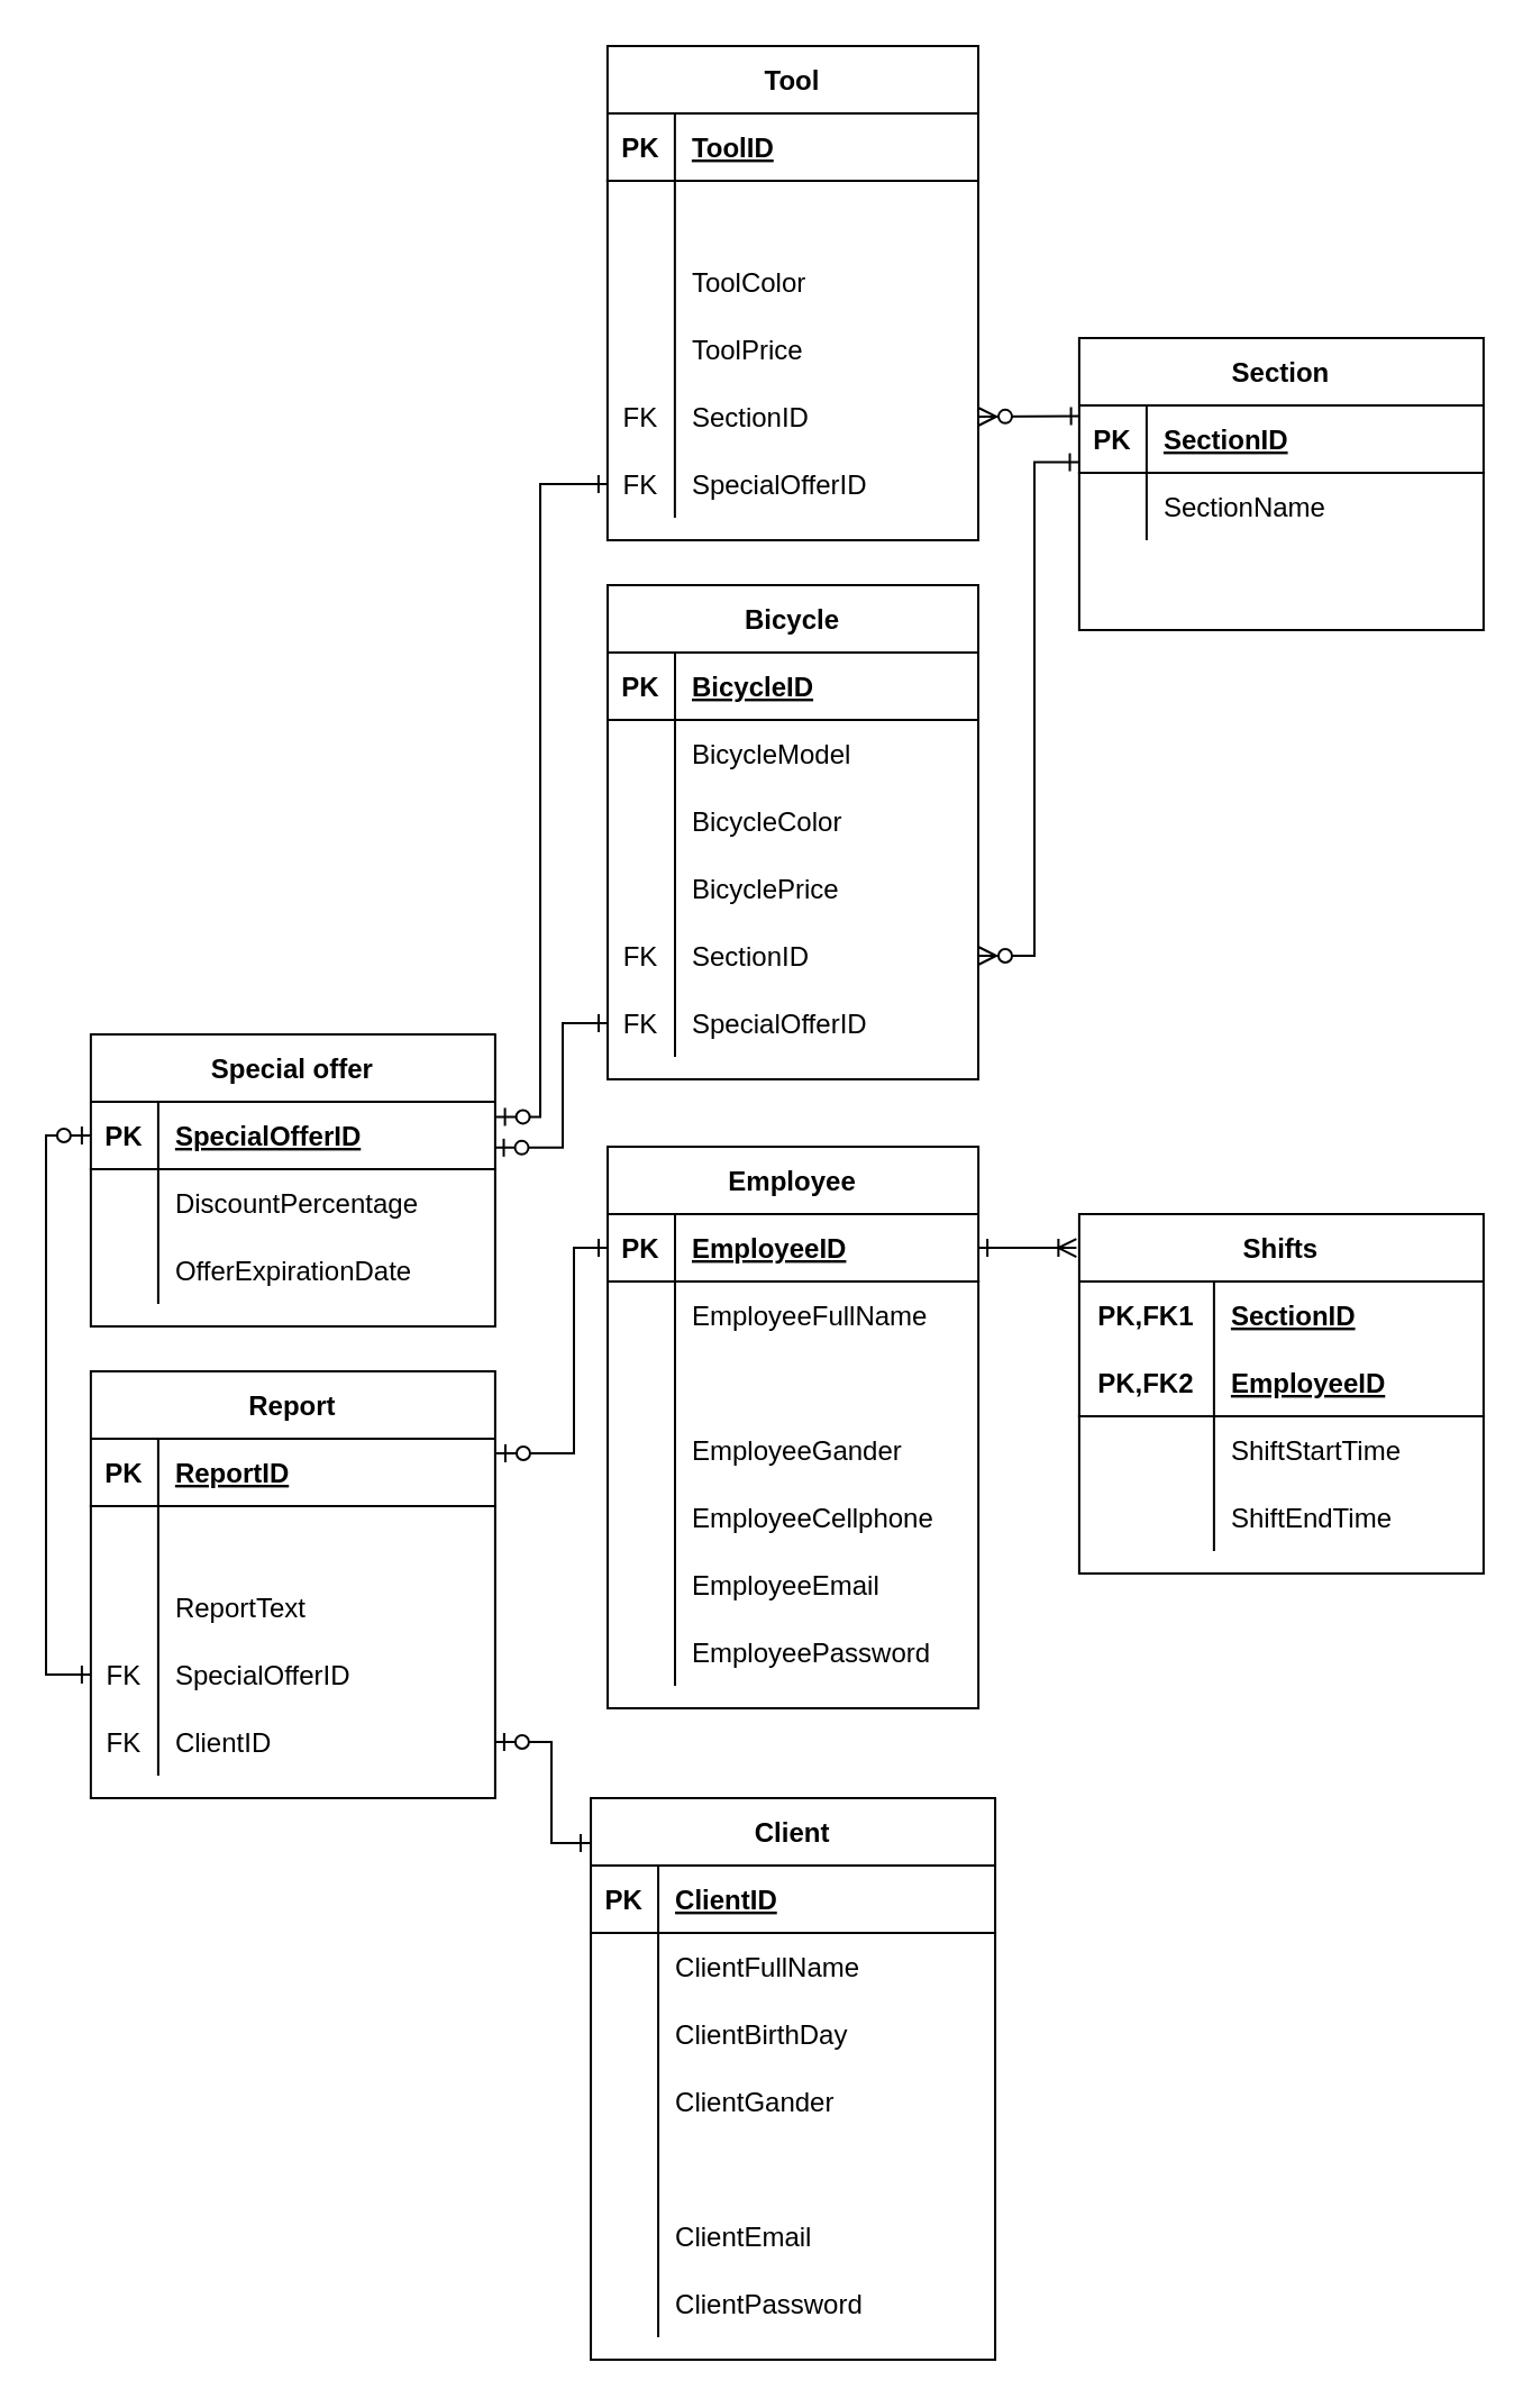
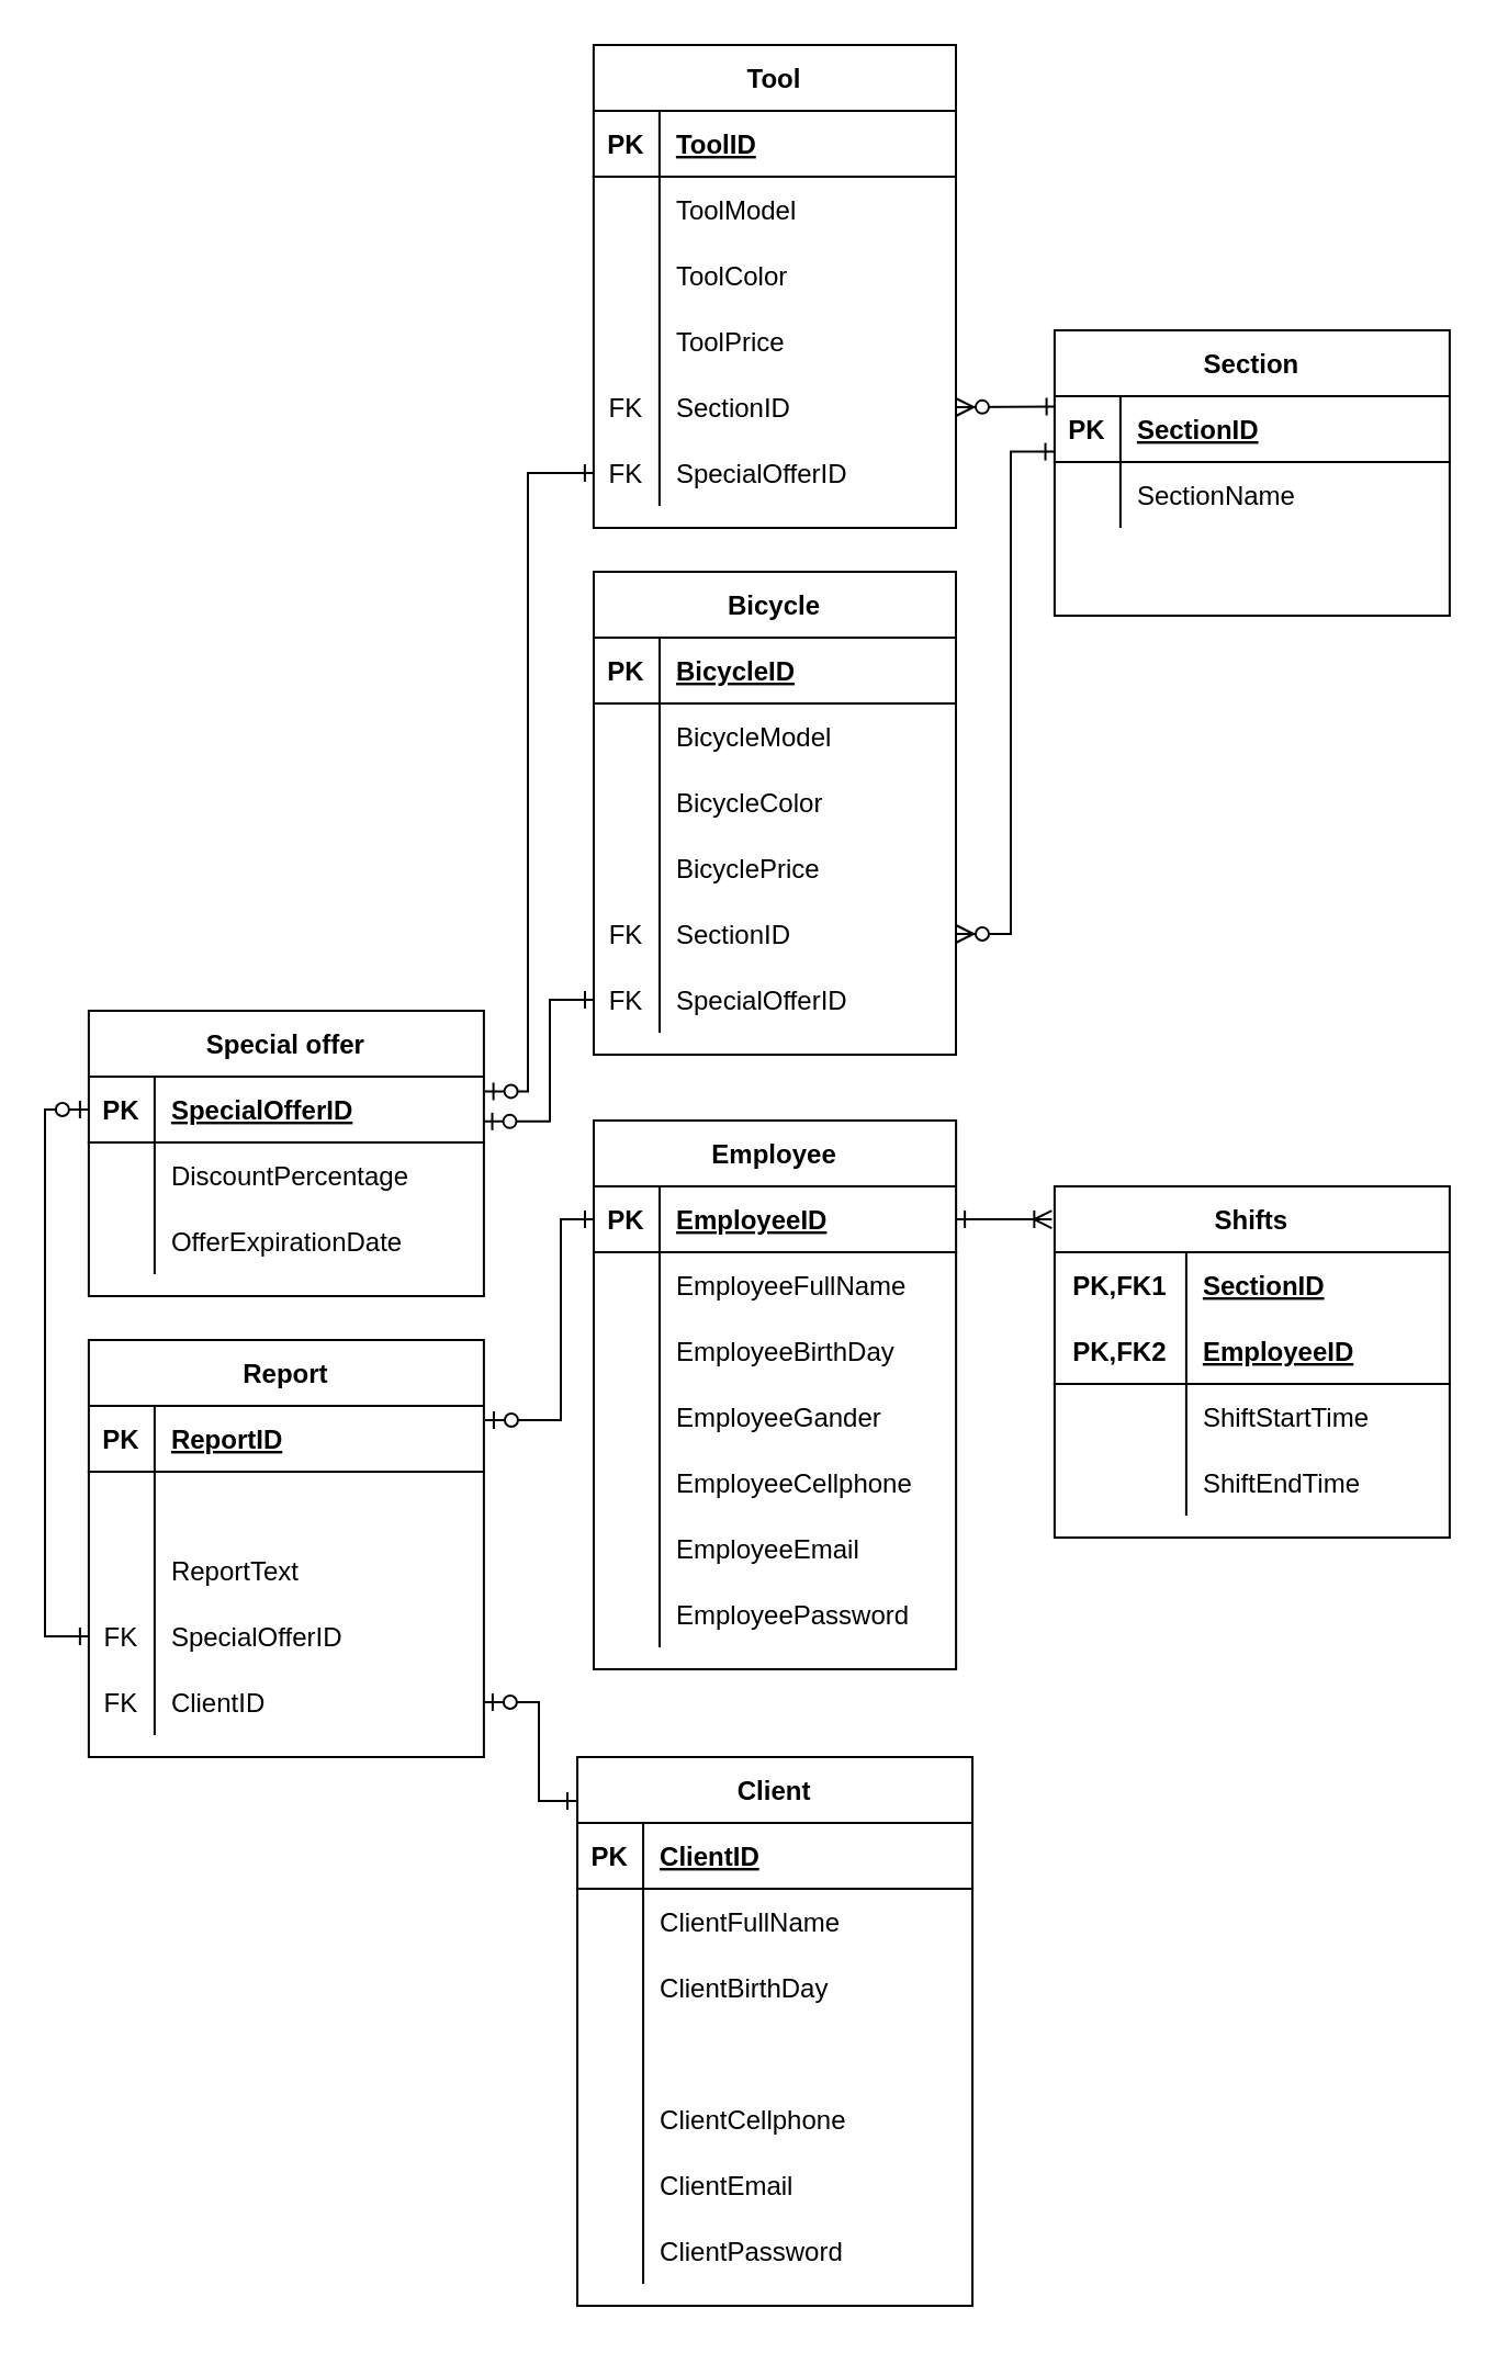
+ <mxCell id="38" value="ToolModel" style="shape=partialRectangle;connectable=0;fillColor=none;top=0;left=0;bottom=0;right=0;align=left;spacingLeft=6;overflow=hidden;" parent="36" vertex="1"><mxGeometry x="30" width="135.06" height="30" as="geometry" /></mxCell>
+ <mxCell id="108" value="EmployeeBirthDay" style="shape=partialRectangle;connectable=0;fillColor=none;top=0;left=0;bottom=0;right=0;align=left;spacingLeft=6;overflow=hidden;" parent="106" vertex="1"><mxGeometry x="30" width="135.06" height="30" as="geometry" /></mxCell>
- <mxCell id="79" value="ClientGander" style="shape=partialRectangle;connectable=0;fillColor=none;top=0;left=0;bottom=0;right=0;align=left;spacingLeft=6;overflow=hidden;" parent="77" vertex="1"><mxGeometry x="30" width="150" height="30" as="geometry" /></mxCell>
+ <mxCell id="82" value="ClientCellphone" style="shape=partialRectangle;connectable=0;fillColor=none;top=0;left=0;bottom=0;right=0;align=left;spacingLeft=6;overflow=hidden;" parent="80" vertex="1"><mxGeometry x="30" width="150" height="30" as="geometry" /></mxCell>
